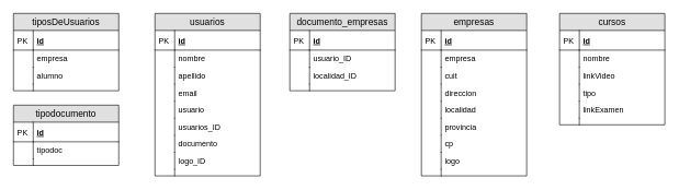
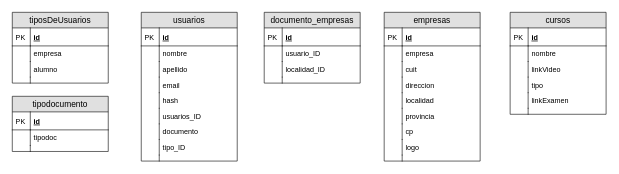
- <mxCell id="11" value="usuario" style="shape=partialRectangle;top=0;left=0;right=0;bottom=0;align=left;verticalAlign=top;fillColor=none;spacingLeft=34;spacingRight=4;overflow=hidden;rotatable=0;points=[[0,0.5],[1,0.5]];portConstraint=eastwest;dropTarget=0;fontSize=12;" vertex="1" parent="2"><mxGeometry y="134" width="160" height="26" as="geometry" /></mxCell>
+ <mxCell id="11" value="hash" style="shape=partialRectangle;top=0;left=0;right=0;bottom=0;align=left;verticalAlign=top;fillColor=none;spacingLeft=34;spacingRight=4;overflow=hidden;rotatable=0;points=[[0,0.5],[1,0.5]];portConstraint=eastwest;dropTarget=0;fontSize=12;" vertex="1" parent="2"><mxGeometry y="134" width="160" height="26" as="geometry" /></mxCell>
- <mxCell id="17" value="logo_ID" style="shape=partialRectangle;top=0;left=0;right=0;bottom=0;align=left;verticalAlign=top;fillColor=none;spacingLeft=34;spacingRight=4;overflow=hidden;rotatable=0;points=[[0,0.5],[1,0.5]];portConstraint=eastwest;dropTarget=0;fontSize=12;" vertex="1" parent="2"><mxGeometry y="212" width="160" height="26" as="geometry" /></mxCell>
+ <mxCell id="17" value="tipo_ID" style="shape=partialRectangle;top=0;left=0;right=0;bottom=0;align=left;verticalAlign=top;fillColor=none;spacingLeft=34;spacingRight=4;overflow=hidden;rotatable=0;points=[[0,0.5],[1,0.5]];portConstraint=eastwest;dropTarget=0;fontSize=12;" vertex="1" parent="2"><mxGeometry y="212" width="160" height="26" as="geometry" /></mxCell>
